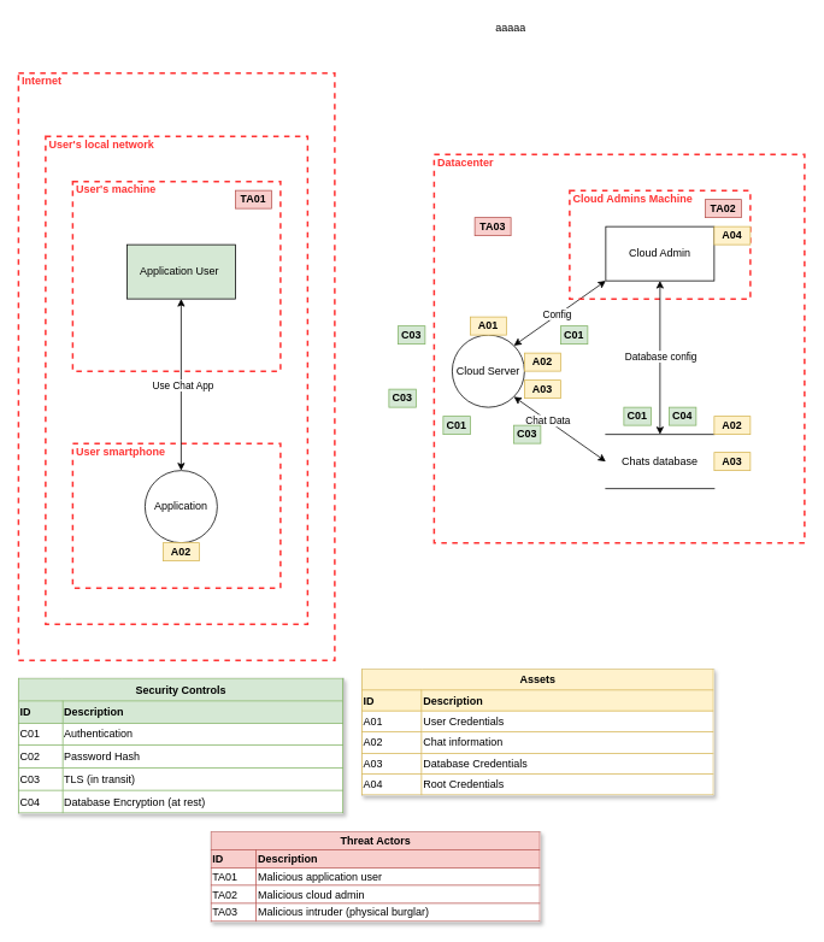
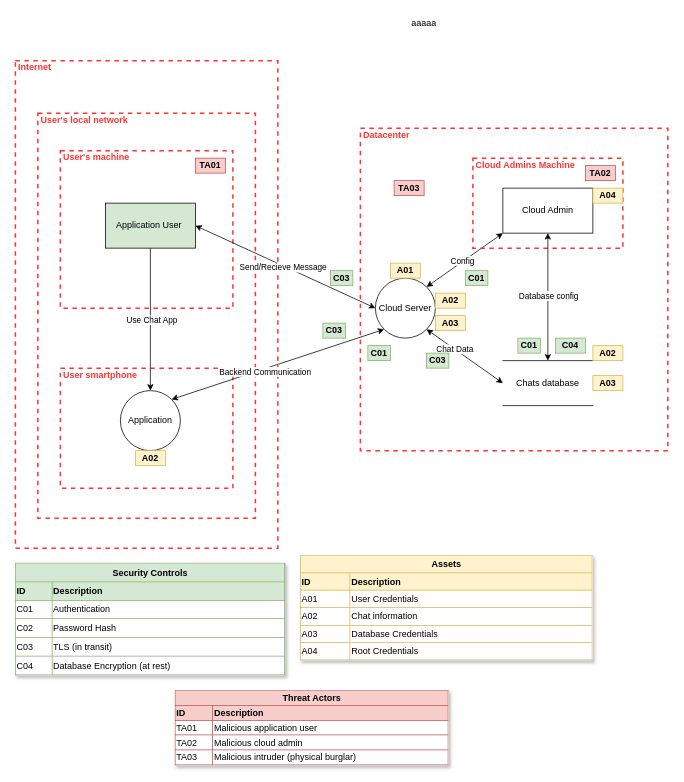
- <mxCell id="22" value="" style="endArrow=classic;startArrow=classic;html=1;fontColor=#FF3333;rounded=0;exitX=0.5;exitY=0;exitDx=0;exitDy=0;entryX=0.5;entryY=1;entryDx=0;entryDy=0;" parent="1" source="7" target="9" edge="1"><mxGeometry width="50" height="50" relative="1" as="geometry"><mxPoint x="190" y="490" as="sourcePoint" /><mxPoint x="240" y="440" as="targetPoint" /></mxGeometry></mxCell>
+ <mxCell id="22" value="" style="endArrow=none;startArrow=classic;html=1;fontColor=#FF3333;rounded=0;exitX=0.5;exitY=0;exitDx=0;exitDy=0;entryX=0.5;entryY=1;entryDx=0;entryDy=0;" parent="1" source="7" target="9" edge="1"><mxGeometry width="50" height="50" relative="1" as="geometry"><mxPoint x="190" y="490" as="sourcePoint" /><mxPoint x="240" y="440" as="targetPoint" /></mxGeometry></mxCell>
+ <mxCell id="24" value="" style="endArrow=classic;startArrow=classic;html=1;fontColor=#FF3333;rounded=0;exitX=1;exitY=0.5;exitDx=0;exitDy=0;entryX=0;entryY=0.5;entryDx=0;entryDy=0;" parent="1" source="9" target="8" edge="1"><mxGeometry width="50" height="50" relative="1" as="geometry"><mxPoint x="340" y="390" as="sourcePoint" /><mxPoint x="390" y="340" as="targetPoint" /></mxGeometry></mxCell>
+ <mxCell id="25" value="Send/Recieve Message" style="edgeLabel;html=1;align=center;verticalAlign=middle;resizable=0;points=[];" parent="24" vertex="1" connectable="0"><mxGeometry x="-0.023" y="-2" relative="1" as="geometry"><mxPoint as="offset" /></mxGeometry></mxCell>
- <mxCell id="45" value="&lt;b&gt;C04&lt;/b&gt;" style="text;html=1;strokeColor=#82b366;fillColor=#d5e8d4;align=center;verticalAlign=middle;whiteSpace=wrap;overflow=hidden;" vertex="1" parent="1"><mxGeometry x="740" y="450" width="30" height="20" as="geometry" /></mxCell>
+ <mxCell id="45" value="&lt;b&gt;C04&lt;/b&gt;" style="text;html=1;strokeColor=#82b366;fillColor=#d5e8d4;align=center;verticalAlign=middle;whiteSpace=wrap;overflow=hidden;" vertex="1" parent="1"><mxGeometry x="740" y="450" width="40" height="20" as="geometry" /></mxCell>
+ <mxCell id="26" value="" style="endArrow=classic;startArrow=classic;html=1;fontColor=#FF3333;rounded=0;exitX=1;exitY=0;exitDx=0;exitDy=0;entryX=0;entryY=1;entryDx=0;entryDy=0;" parent="1" source="7" target="8" edge="1"><mxGeometry width="50" height="50" relative="1" as="geometry"><mxPoint x="330" y="520" as="sourcePoint" /><mxPoint x="380" y="470" as="targetPoint" /></mxGeometry></mxCell>
+ <mxCell id="27" value="Backend Communication" style="edgeLabel;html=1;align=center;verticalAlign=middle;resizable=0;points=[];" parent="26" vertex="1" connectable="0"><mxGeometry x="-0.12" y="-4" relative="1" as="geometry"><mxPoint x="-1" as="offset" /></mxGeometry></mxCell>
